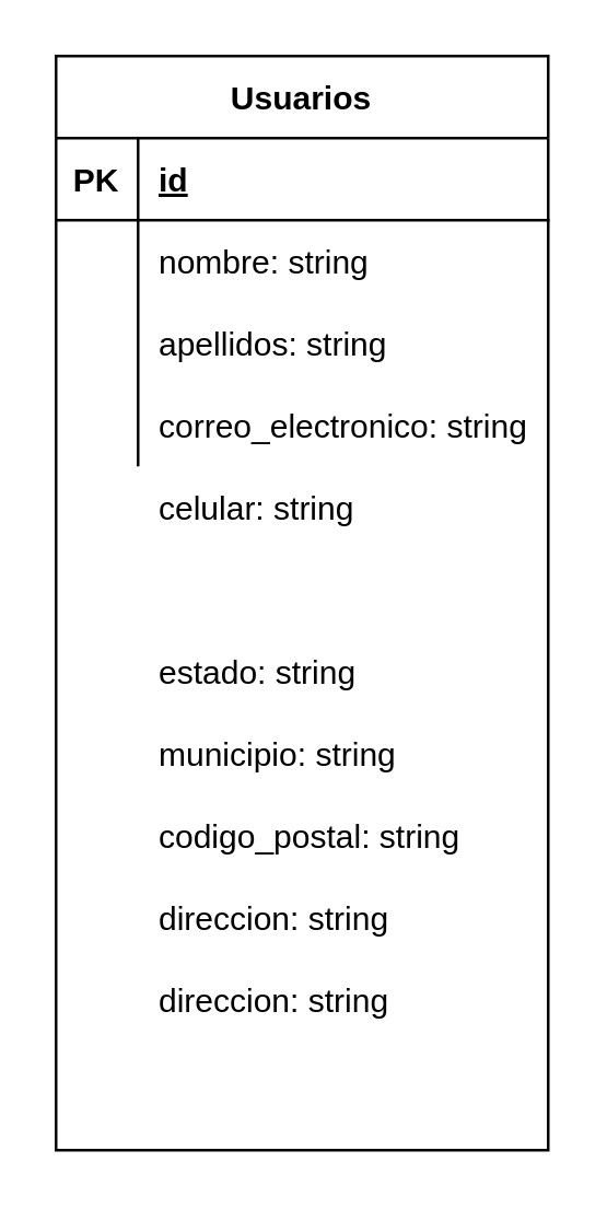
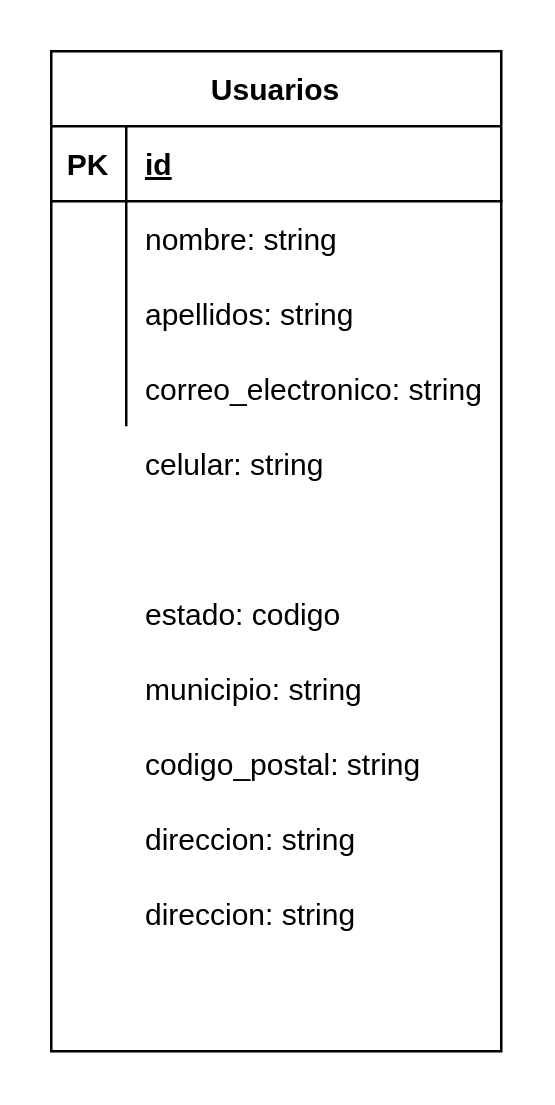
- <mxCell id="22" value="estado: string" style="shape=partialRectangle;connectable=0;fillColor=none;top=0;left=0;bottom=0;right=0;align=left;spacingLeft=6;overflow=hidden;" vertex="1" parent="20"><mxGeometry x="30" width="150" height="30" as="geometry" /></mxCell>
+ <mxCell id="22" value="estado: codigo" style="shape=partialRectangle;connectable=0;fillColor=none;top=0;left=0;bottom=0;right=0;align=left;spacingLeft=6;overflow=hidden;" vertex="1" parent="20"><mxGeometry x="30" width="150" height="30" as="geometry" /></mxCell>
